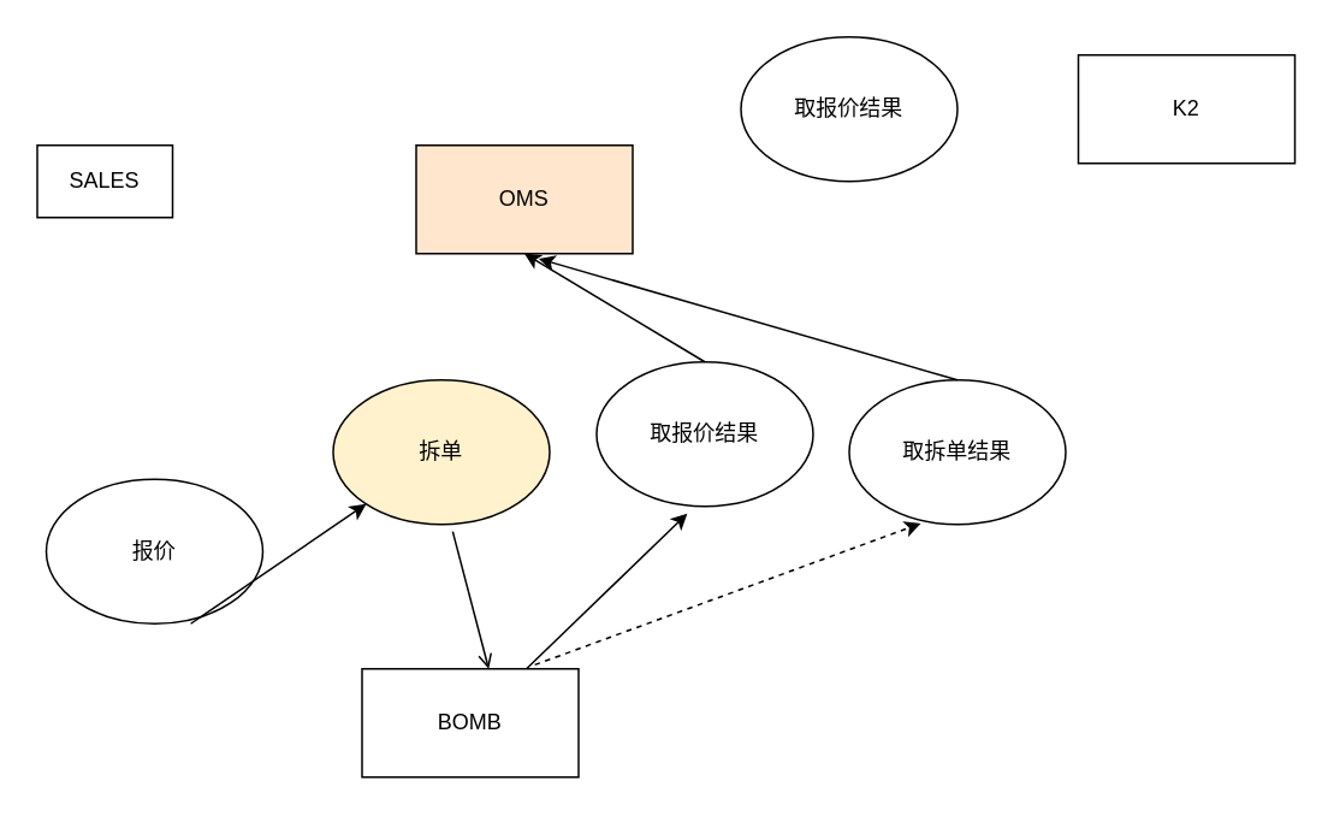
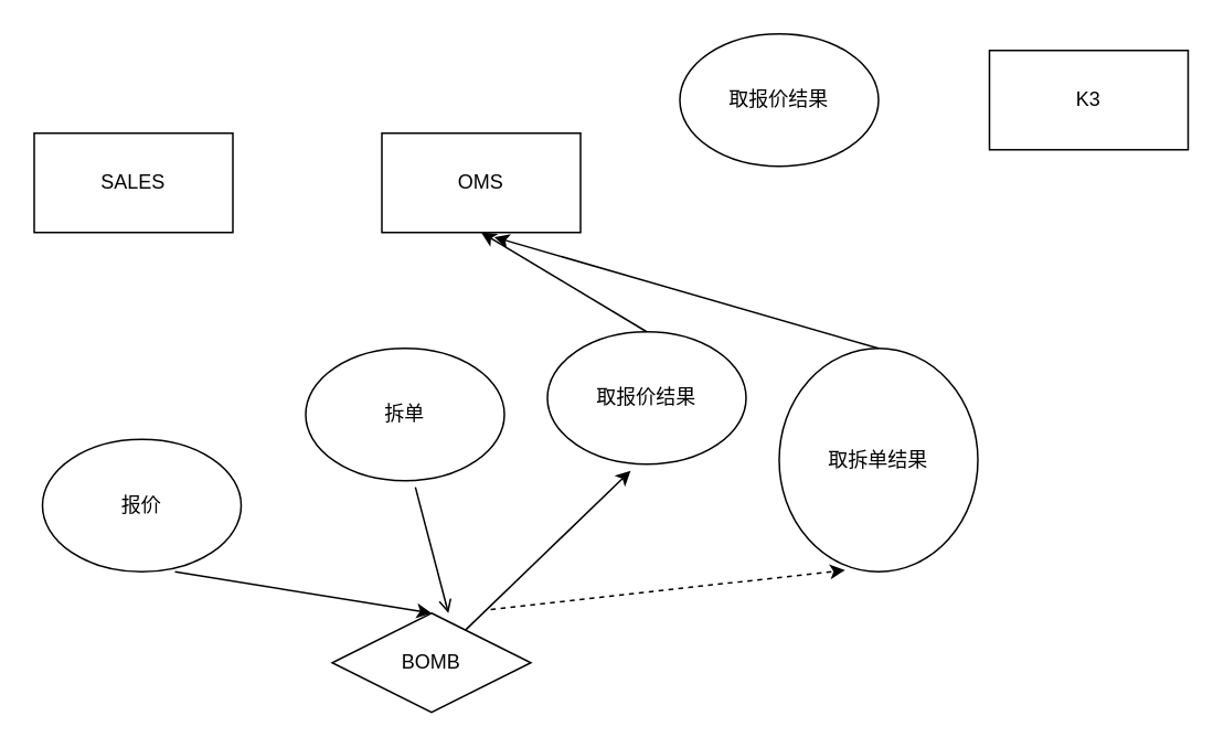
- <mxCell id="13" value="K2" style="rounded=0;whiteSpace=wrap;html=1;" vertex="1" parent="1"><mxGeometry x="597" y="30" width="120" height="60" as="geometry" /></mxCell>
+ <mxCell id="13" value="K3" style="rounded=0;whiteSpace=wrap;html=1;" vertex="1" parent="1"><mxGeometry x="597" y="30" width="120" height="60" as="geometry" /></mxCell>
- <mxCell id="2" value="SALES" style="rounded=0;whiteSpace=wrap;html=1;" vertex="1" parent="1"><mxGeometry x="20" y="80" width="75" height="40" as="geometry" /></mxCell>
+ <mxCell id="2" value="SALES" style="rounded=0;whiteSpace=wrap;html=1;" vertex="1" parent="1"><mxGeometry x="20" y="80" width="120" height="60" as="geometry" /></mxCell>
- <mxCell id="3" value="OMS" style="rounded=0;whiteSpace=wrap;html=1;fillColor=#ffe6cc;" vertex="1" parent="1"><mxGeometry x="230" y="80" width="120" height="60" as="geometry" /></mxCell>
+ <mxCell id="3" value="OMS" style="rounded=0;whiteSpace=wrap;html=1;" vertex="1" parent="1"><mxGeometry x="230" y="80" width="120" height="60" as="geometry" /></mxCell>
- <mxCell id="6" value="拆单" style="ellipse;whiteSpace=wrap;html=1;fillColor=#fff2cc;" vertex="1" parent="1"><mxGeometry x="184" y="210" width="120" height="80" as="geometry" /></mxCell>
+ <mxCell id="6" value="拆单" style="ellipse;whiteSpace=wrap;html=1;" vertex="1" parent="1"><mxGeometry x="184" y="210" width="120" height="80" as="geometry" /></mxCell>
- <mxCell id="8" value="取拆单结果" style="ellipse;whiteSpace=wrap;html=1;" vertex="1" parent="1"><mxGeometry x="470" y="210" width="120" height="80" as="geometry" /></mxCell>
+ <mxCell id="8" value="取拆单结果" style="ellipse;whiteSpace=wrap;html=1;" vertex="1" parent="1"><mxGeometry x="470" y="210" width="120" height="135" as="geometry" /></mxCell>
- <mxCell id="9" value="" style="endArrow=classic;html=1;rounded=0;exitX=0.667;exitY=1;exitDx=0;exitDy=0;exitPerimeter=0;" edge="1" parent="1" source="5" target="6"><mxGeometry width="50" height="50" relative="1" as="geometry"><mxPoint x="220" y="320" as="sourcePoint" /><mxPoint x="310" y="260" as="targetPoint" /></mxGeometry></mxCell>
+ <mxCell id="9" value="" style="endArrow=classic;html=1;rounded=0;exitX=0.667;exitY=1;exitDx=0;exitDy=0;exitPerimeter=0;entryX=0.5;entryY=0;entryDx=0;entryDy=0;" edge="1" parent="1" source="5" target="4"><mxGeometry width="50" height="50" relative="1" as="geometry"><mxPoint x="220" y="320" as="sourcePoint" /><mxPoint x="310" y="260" as="targetPoint" /></mxGeometry></mxCell>
- <mxCell id="4" value="BOMB" style="rounded=0;whiteSpace=wrap;html=1;" vertex="1" parent="1"><mxGeometry x="200" y="370" width="120" height="60" as="geometry" /></mxCell>
+ <mxCell id="4" value="BOMB" style="rhombus;whiteSpace=wrap;html=1;" vertex="1" parent="1"><mxGeometry x="200" y="370" width="120" height="60" as="geometry" /></mxCell>
